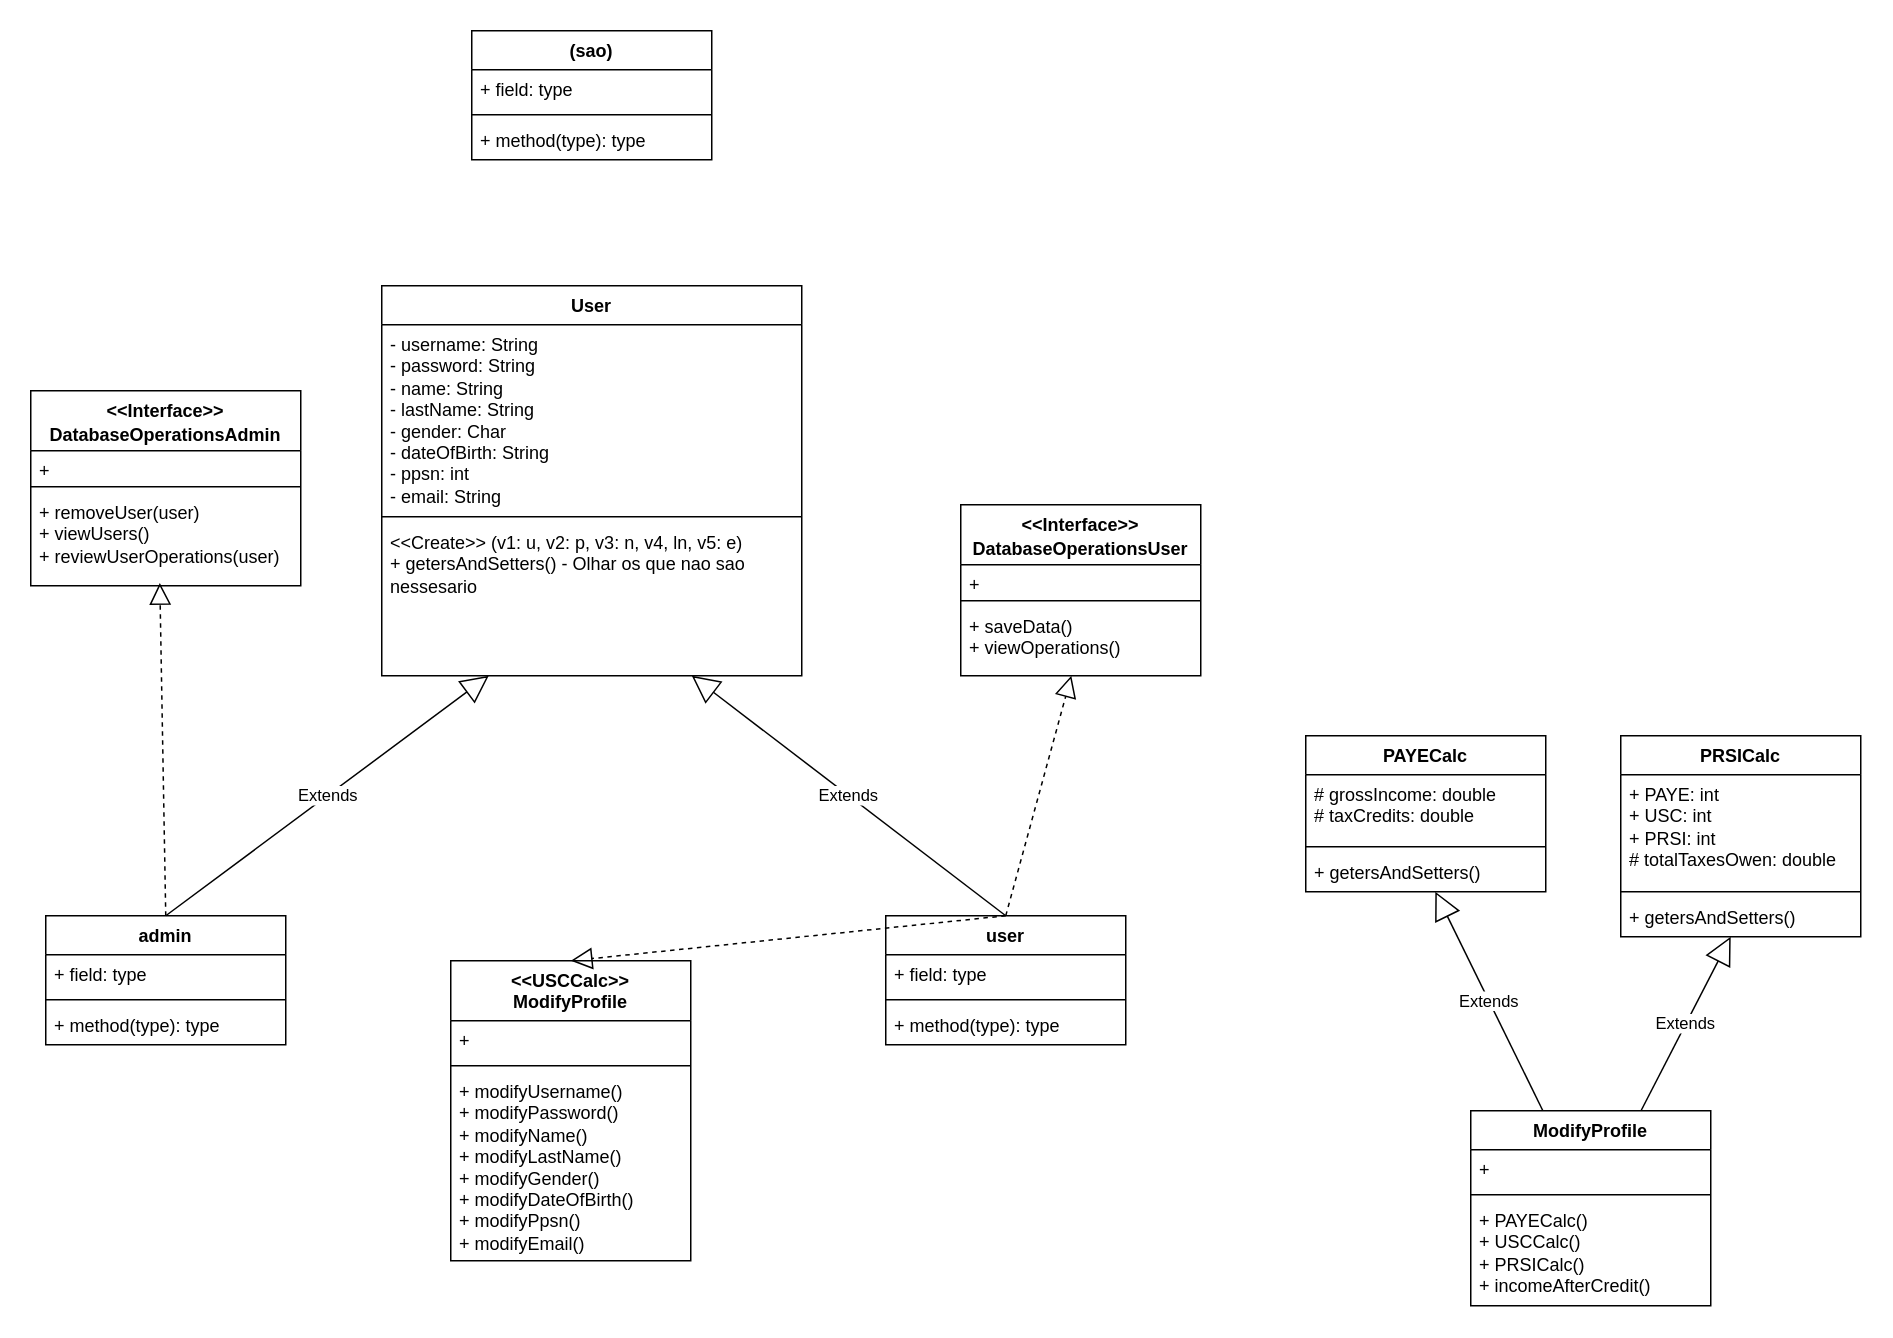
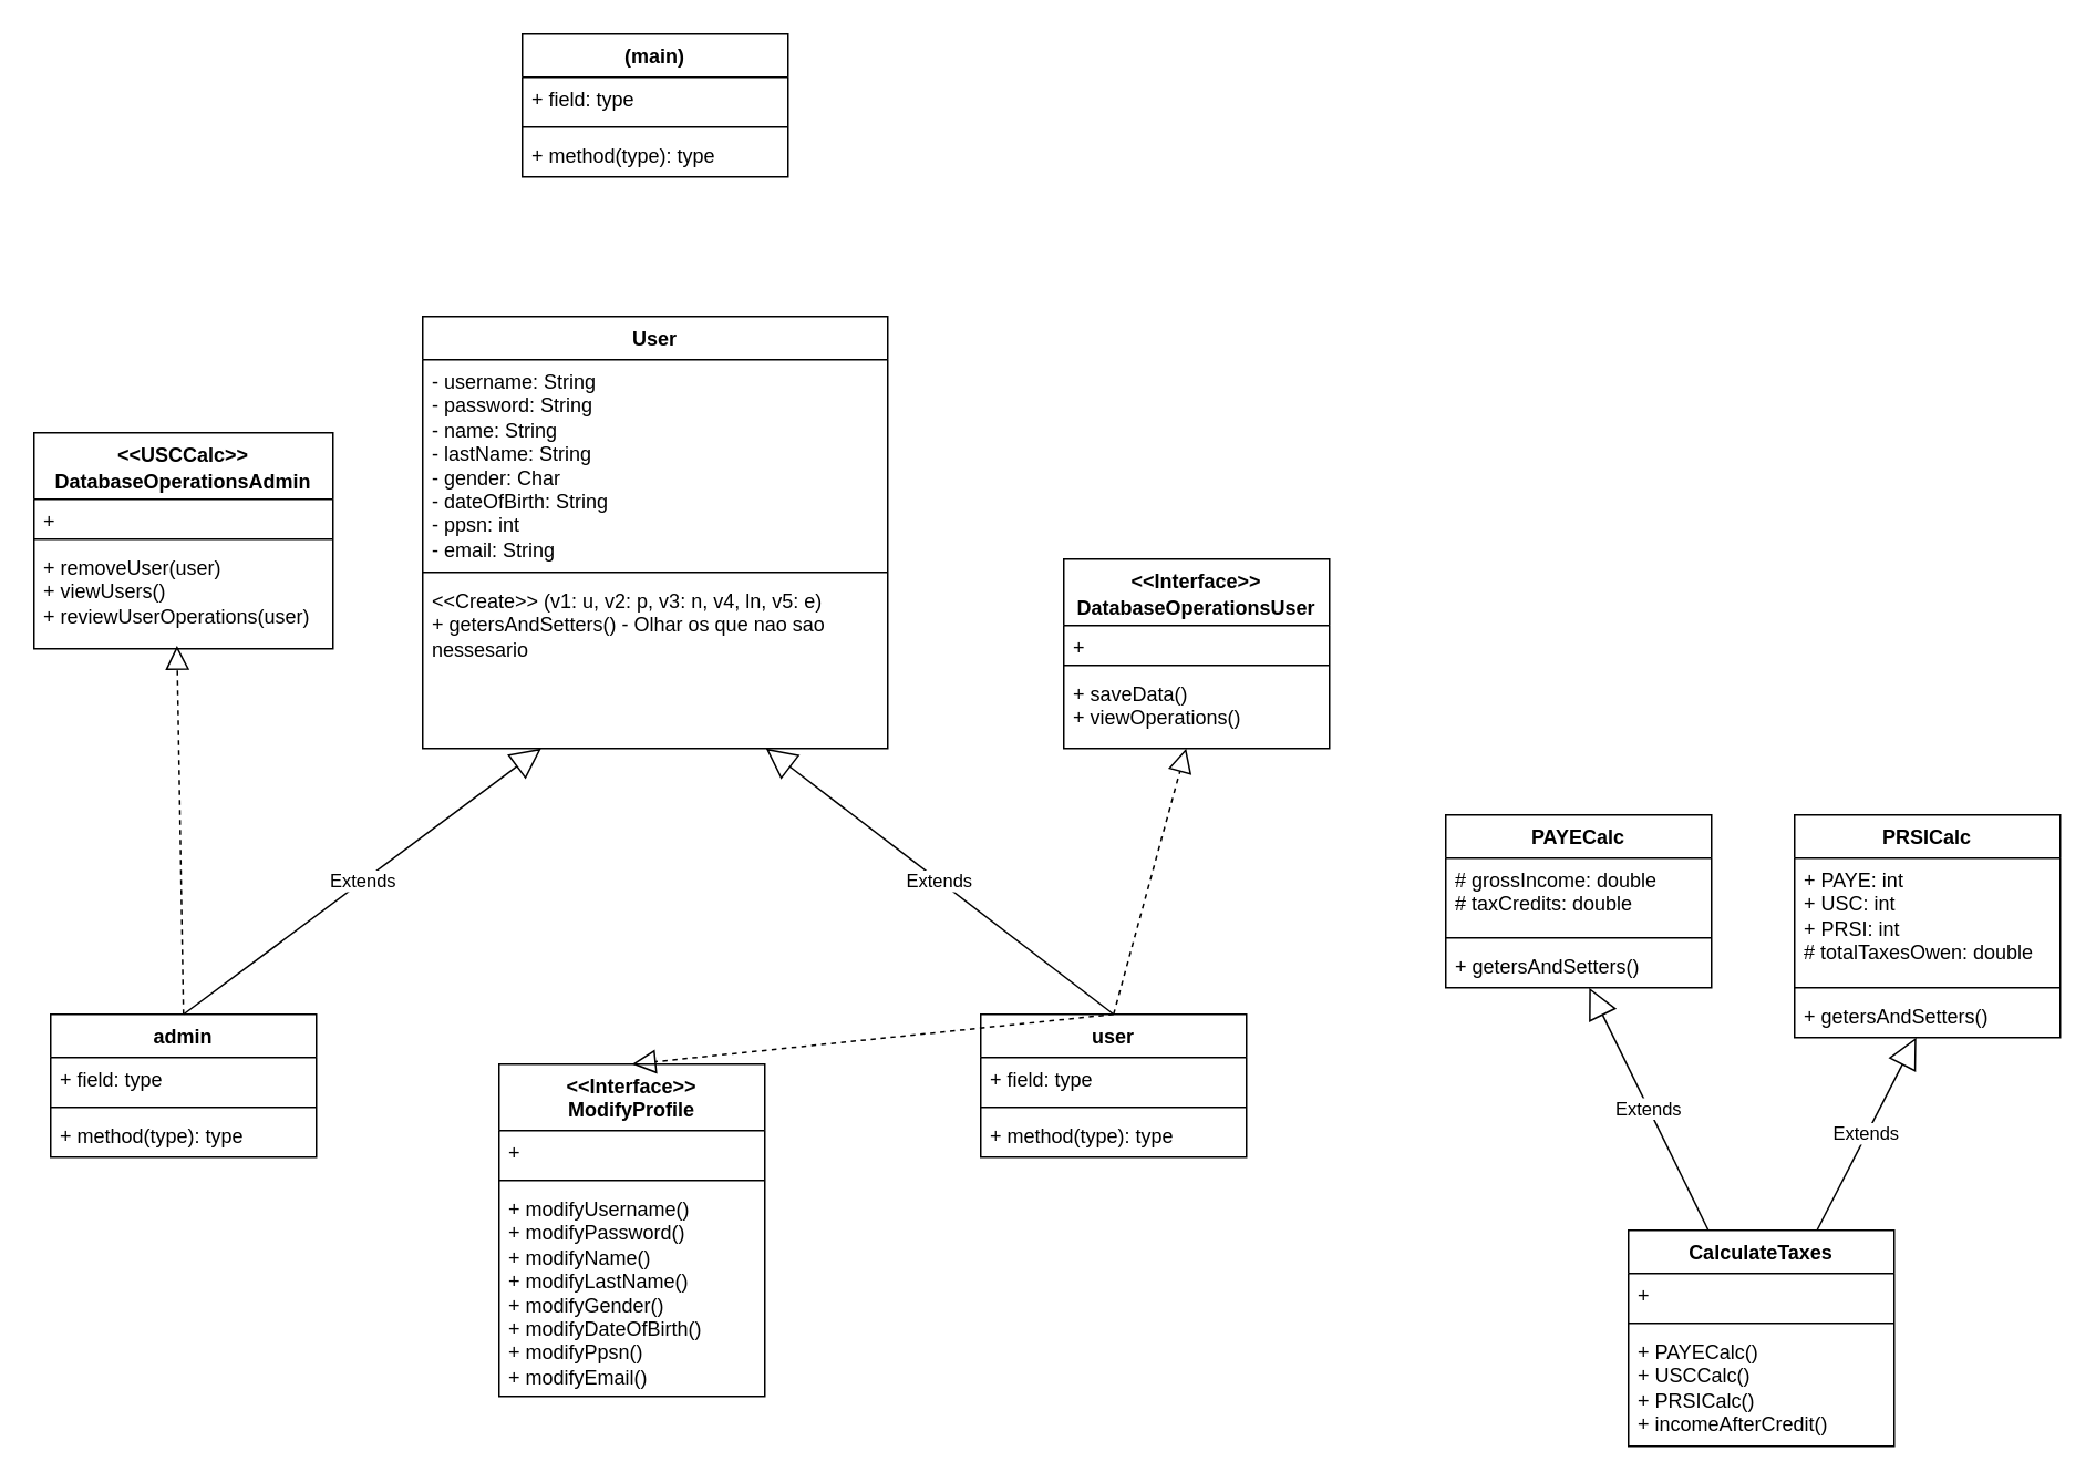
- <mxCell id="2" value="(sao)" style="swimlane;fontStyle=1;align=center;verticalAlign=top;childLayout=stackLayout;horizontal=1;startSize=26;horizontalStack=0;resizeParent=1;resizeParentMax=0;resizeLast=0;collapsible=1;marginBottom=0;whiteSpace=wrap;html=1;" parent="1" vertex="1"><mxGeometry x="314" y="20" width="160" height="86" as="geometry"><mxRectangle x="90" y="140" width="100" height="30" as="alternateBounds" /></mxGeometry></mxCell>
+ <mxCell id="2" value="(main)" style="swimlane;fontStyle=1;align=center;verticalAlign=top;childLayout=stackLayout;horizontal=1;startSize=26;horizontalStack=0;resizeParent=1;resizeParentMax=0;resizeLast=0;collapsible=1;marginBottom=0;whiteSpace=wrap;html=1;" parent="1" vertex="1"><mxGeometry x="314" y="20" width="160" height="86" as="geometry"><mxRectangle x="90" y="140" width="100" height="30" as="alternateBounds" /></mxGeometry></mxCell>
- <mxCell id="19" value="&amp;lt;&amp;lt;Interface&amp;gt;&amp;gt;&lt;br&gt;DatabaseOperationsAdmin&lt;span style=&quot;color: rgb(255, 255, 255); font-family: &amp;quot;Söhne Mono&amp;quot;, Monaco, &amp;quot;Andale Mono&amp;quot;, &amp;quot;Ubuntu Mono&amp;quot;, monospace; font-size: 14px; font-weight: 400; text-align: left; background-color: rgb(0, 0, 0);&quot;&gt;&lt;/span&gt;" style="swimlane;fontStyle=1;align=center;verticalAlign=top;childLayout=stackLayout;horizontal=1;startSize=40;horizontalStack=0;resizeParent=1;resizeParentMax=0;resizeLast=0;collapsible=1;marginBottom=0;whiteSpace=wrap;html=1;" parent="1" vertex="1"><mxGeometry x="20" y="260" width="180" height="130" as="geometry" /></mxCell>
+ <mxCell id="19" value="&amp;lt;&amp;lt;USCCalc&amp;gt;&amp;gt;&lt;br&gt;DatabaseOperationsAdmin&lt;span style=&quot;color: rgb(255, 255, 255); font-family: &amp;quot;Söhne Mono&amp;quot;, Monaco, &amp;quot;Andale Mono&amp;quot;, &amp;quot;Ubuntu Mono&amp;quot;, monospace; font-size: 14px; font-weight: 400; text-align: left; background-color: rgb(0, 0, 0);&quot;&gt;&lt;/span&gt;" style="swimlane;fontStyle=1;align=center;verticalAlign=top;childLayout=stackLayout;horizontal=1;startSize=40;horizontalStack=0;resizeParent=1;resizeParentMax=0;resizeLast=0;collapsible=1;marginBottom=0;whiteSpace=wrap;html=1;" parent="1" vertex="1"><mxGeometry x="20" y="260" width="180" height="130" as="geometry" /></mxCell>
- <mxCell id="28" value="&amp;lt;&amp;lt;USCCalc&amp;gt;&amp;gt;&lt;br&gt;ModifyProfile" style="swimlane;fontStyle=1;align=center;verticalAlign=top;childLayout=stackLayout;horizontal=1;startSize=40;horizontalStack=0;resizeParent=1;resizeParentMax=0;resizeLast=0;collapsible=1;marginBottom=0;whiteSpace=wrap;html=1;" parent="1" vertex="1"><mxGeometry x="300" y="640" width="160" height="200" as="geometry" /></mxCell>
+ <mxCell id="28" value="&amp;lt;&amp;lt;Interface&amp;gt;&amp;gt;&lt;br&gt;ModifyProfile" style="swimlane;fontStyle=1;align=center;verticalAlign=top;childLayout=stackLayout;horizontal=1;startSize=40;horizontalStack=0;resizeParent=1;resizeParentMax=0;resizeLast=0;collapsible=1;marginBottom=0;whiteSpace=wrap;html=1;" parent="1" vertex="1"><mxGeometry x="300" y="640" width="160" height="200" as="geometry" /></mxCell>
- <mxCell id="43" value="ModifyProfile" style="swimlane;fontStyle=1;align=center;verticalAlign=top;childLayout=stackLayout;horizontal=1;startSize=26;horizontalStack=0;resizeParent=1;resizeParentMax=0;resizeLast=0;collapsible=1;marginBottom=0;whiteSpace=wrap;html=1;" parent="1" vertex="1"><mxGeometry x="980" y="740" width="160" height="130" as="geometry" /></mxCell>
+ <mxCell id="43" value="CalculateTaxes" style="swimlane;fontStyle=1;align=center;verticalAlign=top;childLayout=stackLayout;horizontal=1;startSize=26;horizontalStack=0;resizeParent=1;resizeParentMax=0;resizeLast=0;collapsible=1;marginBottom=0;whiteSpace=wrap;html=1;" parent="1" vertex="1"><mxGeometry x="980" y="740" width="160" height="130" as="geometry" /></mxCell>
